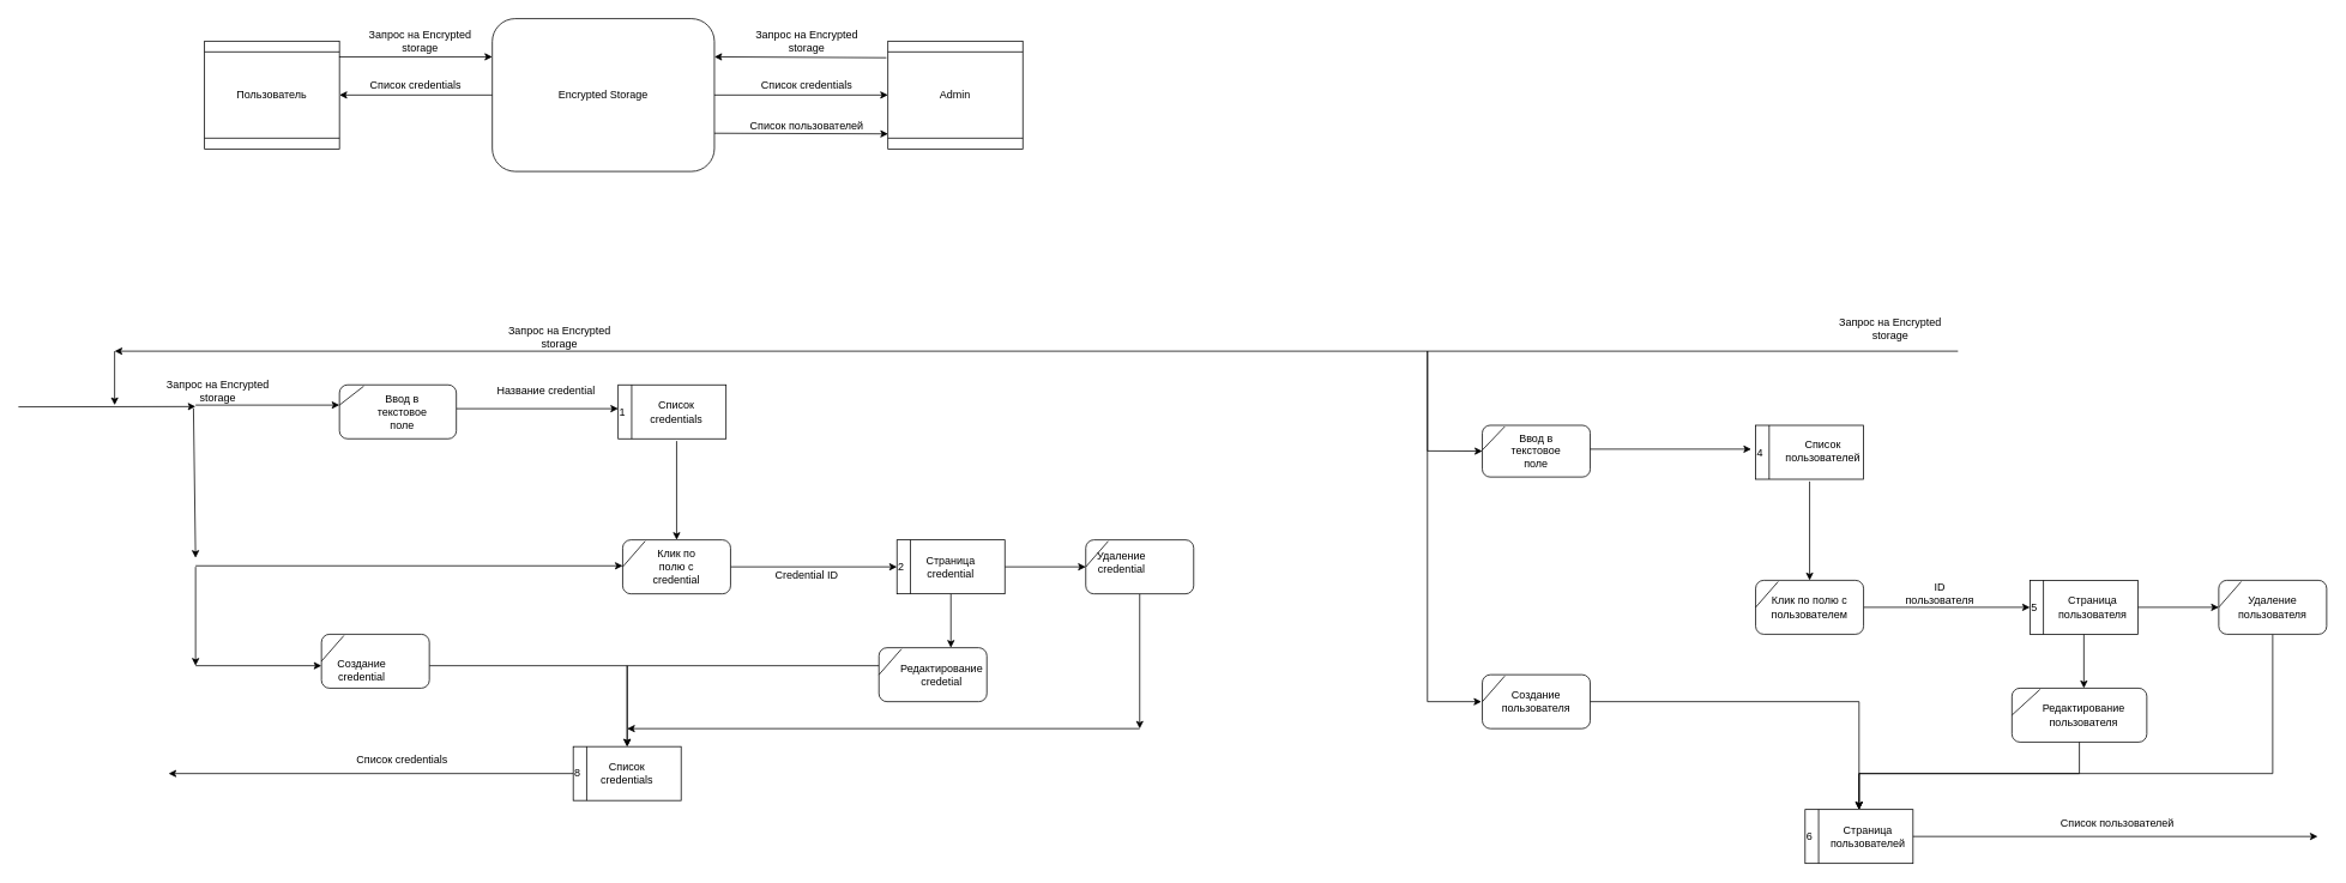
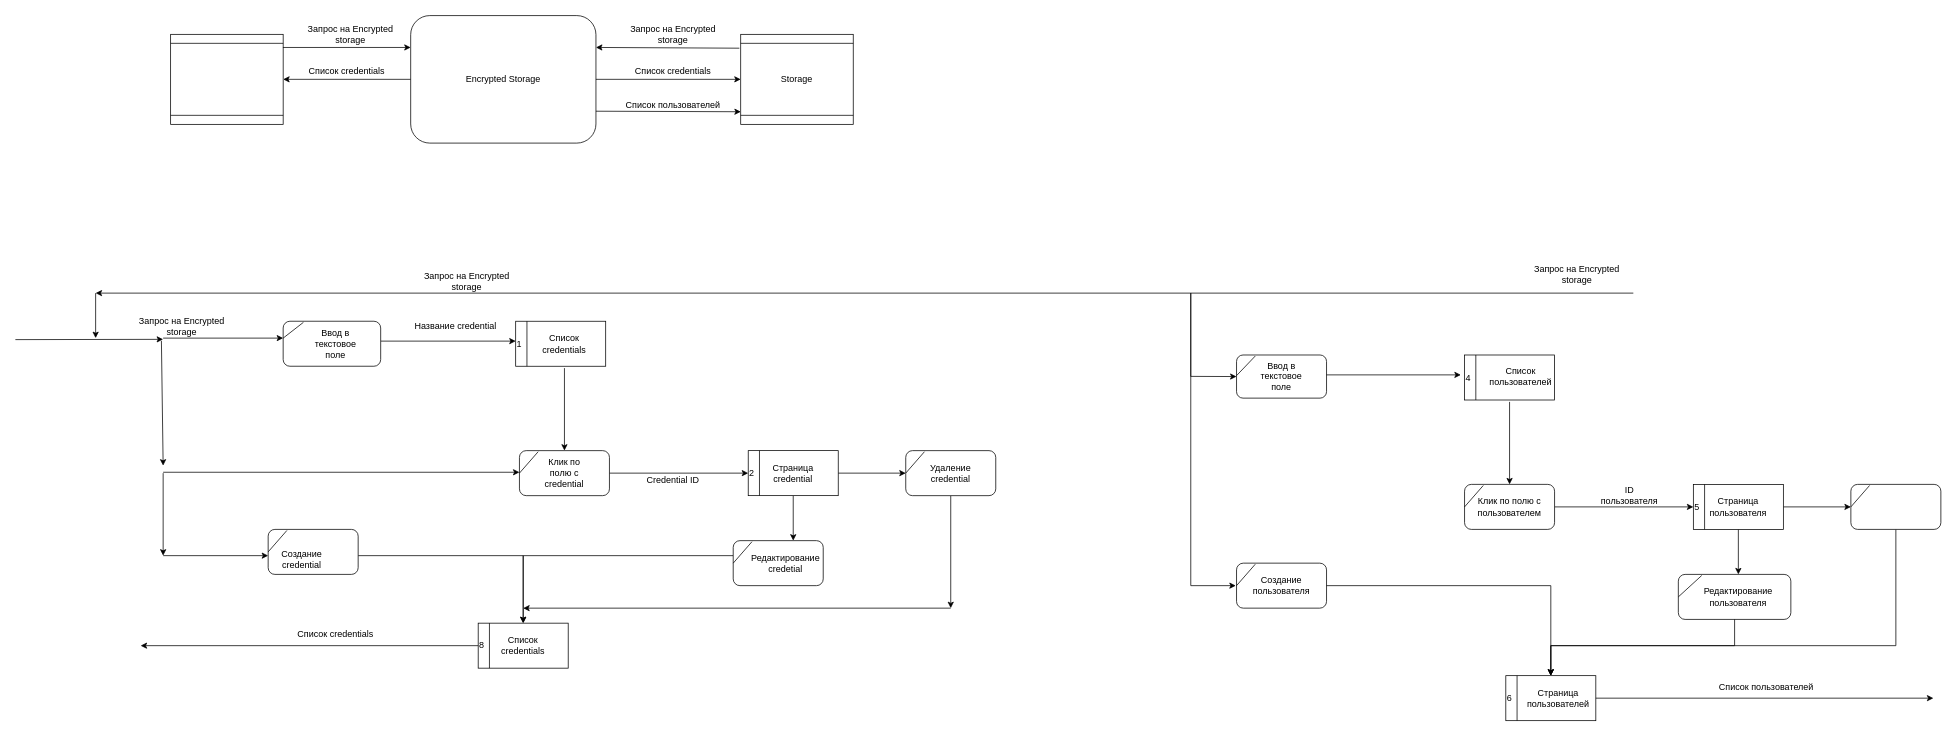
- <mxCell id="5" value="Пользователь" style="text;html=1;strokeColor=none;fillColor=none;align=center;verticalAlign=middle;whiteSpace=wrap;rounded=0;" vertex="1" parent="1"><mxGeometry x="272" y="90" width="60" height="30" as="geometry" /></mxCell>
- <mxCell id="7" value="Admin" style="text;html=1;strokeColor=none;fillColor=none;align=center;verticalAlign=middle;whiteSpace=wrap;rounded=0;" vertex="1" parent="1"><mxGeometry x="1032" y="90" width="60" height="30" as="geometry" /></mxCell>
+ <mxCell id="7" value="Storage" style="text;html=1;strokeColor=none;fillColor=none;align=center;verticalAlign=middle;whiteSpace=wrap;rounded=0;" vertex="1" parent="1"><mxGeometry x="1032" y="90" width="60" height="30" as="geometry" /></mxCell>
- <mxCell id="54" value="Удаление credential" style="text;html=1;strokeColor=none;fillColor=none;align=center;verticalAlign=middle;whiteSpace=wrap;rounded=0;" vertex="1" parent="1"><mxGeometry x="1217" y="610" width="60" height="30" as="geometry" /></mxCell>
+ <mxCell id="54" value="Удаление credential" style="text;html=1;strokeColor=none;fillColor=none;align=center;verticalAlign=middle;whiteSpace=wrap;rounded=0;" vertex="1" parent="1"><mxGeometry x="1237" y="615" width="60" height="30" as="geometry" /></mxCell>
- <mxCell id="70" value="ID пользователя" style="text;html=1;strokeColor=none;fillColor=none;align=center;verticalAlign=middle;whiteSpace=wrap;rounded=0;" vertex="1" parent="1"><mxGeometry x="2117" y="645" width="80" height="30" as="geometry" /></mxCell>
+ <mxCell id="70" value="ID пользователя" style="text;html=1;strokeColor=none;fillColor=none;align=center;verticalAlign=middle;whiteSpace=wrap;rounded=0;" vertex="1" parent="1"><mxGeometry x="2132" y="645" width="80" height="30" as="geometry" /></mxCell>
- <mxCell id="90" value="Страница пользователя" style="text;html=1;strokeColor=none;fillColor=none;align=center;verticalAlign=middle;whiteSpace=wrap;rounded=0;" vertex="1" parent="1"><mxGeometry x="2297" y="660" width="60" height="30" as="geometry" /></mxCell>
+ <mxCell id="90" value="Страница пользователя" style="text;html=1;strokeColor=none;fillColor=none;align=center;verticalAlign=middle;whiteSpace=wrap;rounded=0;" vertex="1" parent="1"><mxGeometry x="2287" y="660" width="60" height="30" as="geometry" /></mxCell>
- <mxCell id="83" value="Удаление пользователя" style="text;html=1;strokeColor=none;fillColor=none;align=center;verticalAlign=middle;whiteSpace=wrap;rounded=0;" vertex="1" parent="1"><mxGeometry x="2497" y="660" width="60" height="30" as="geometry" /></mxCell>
